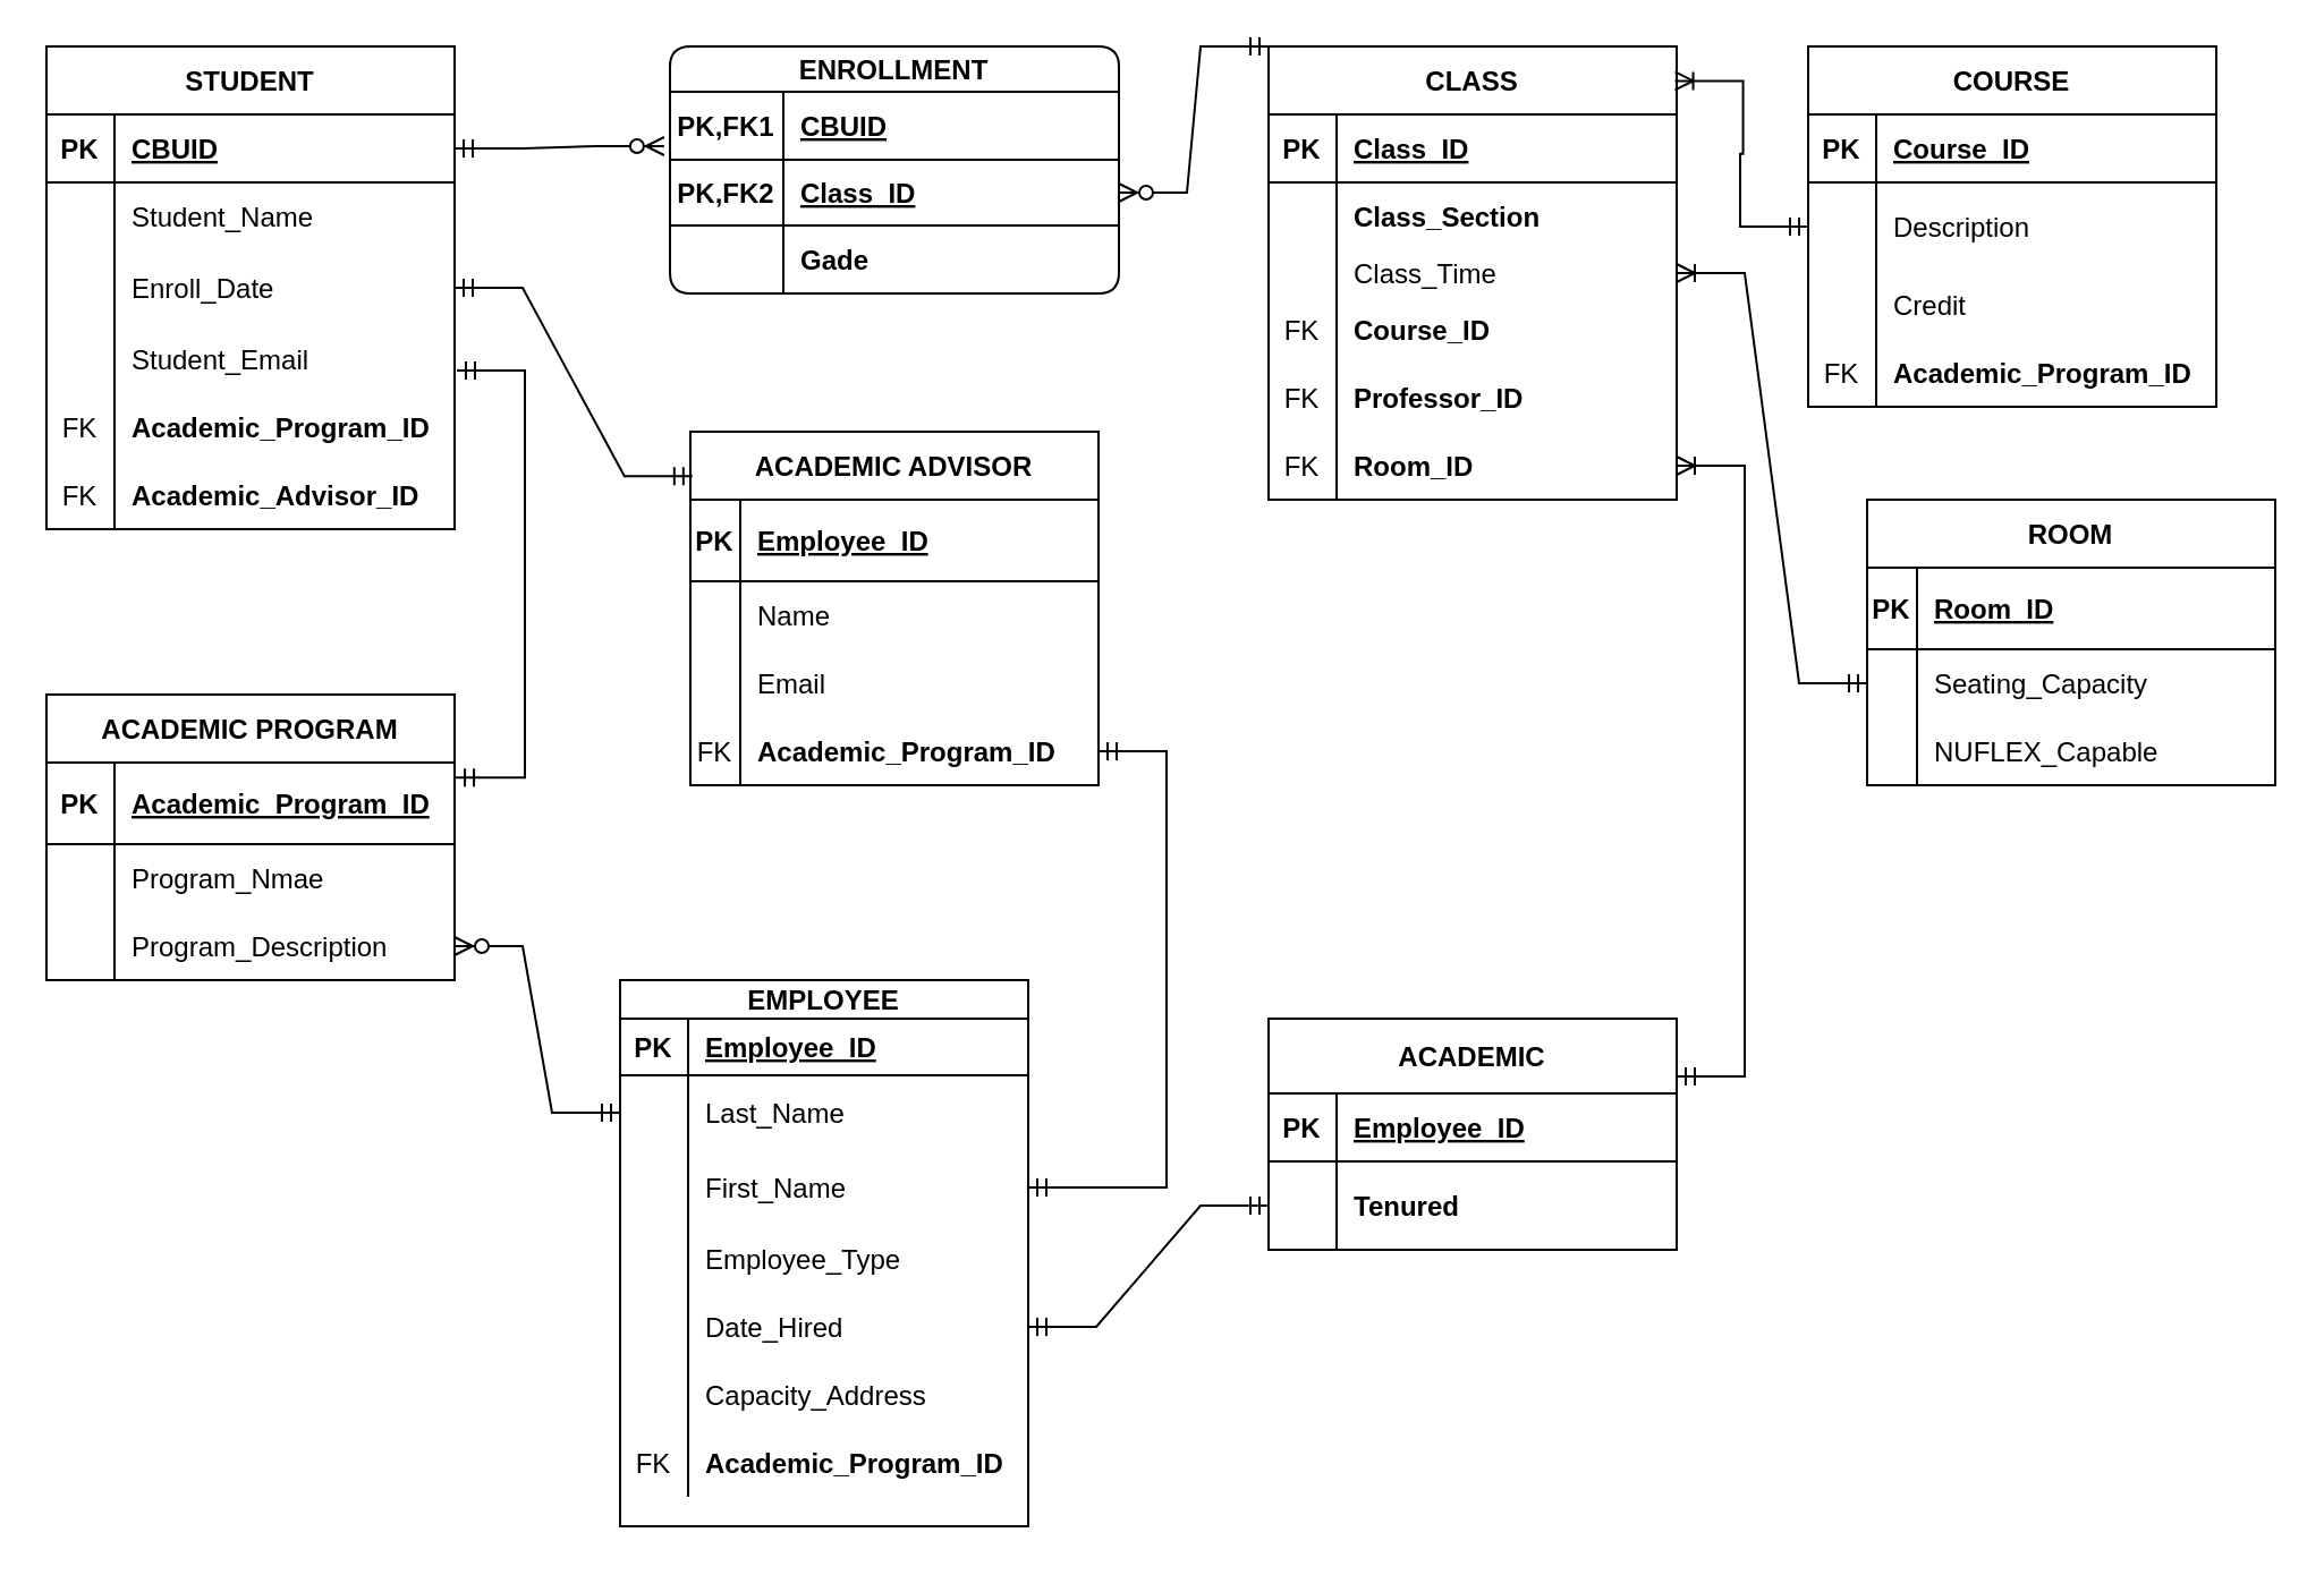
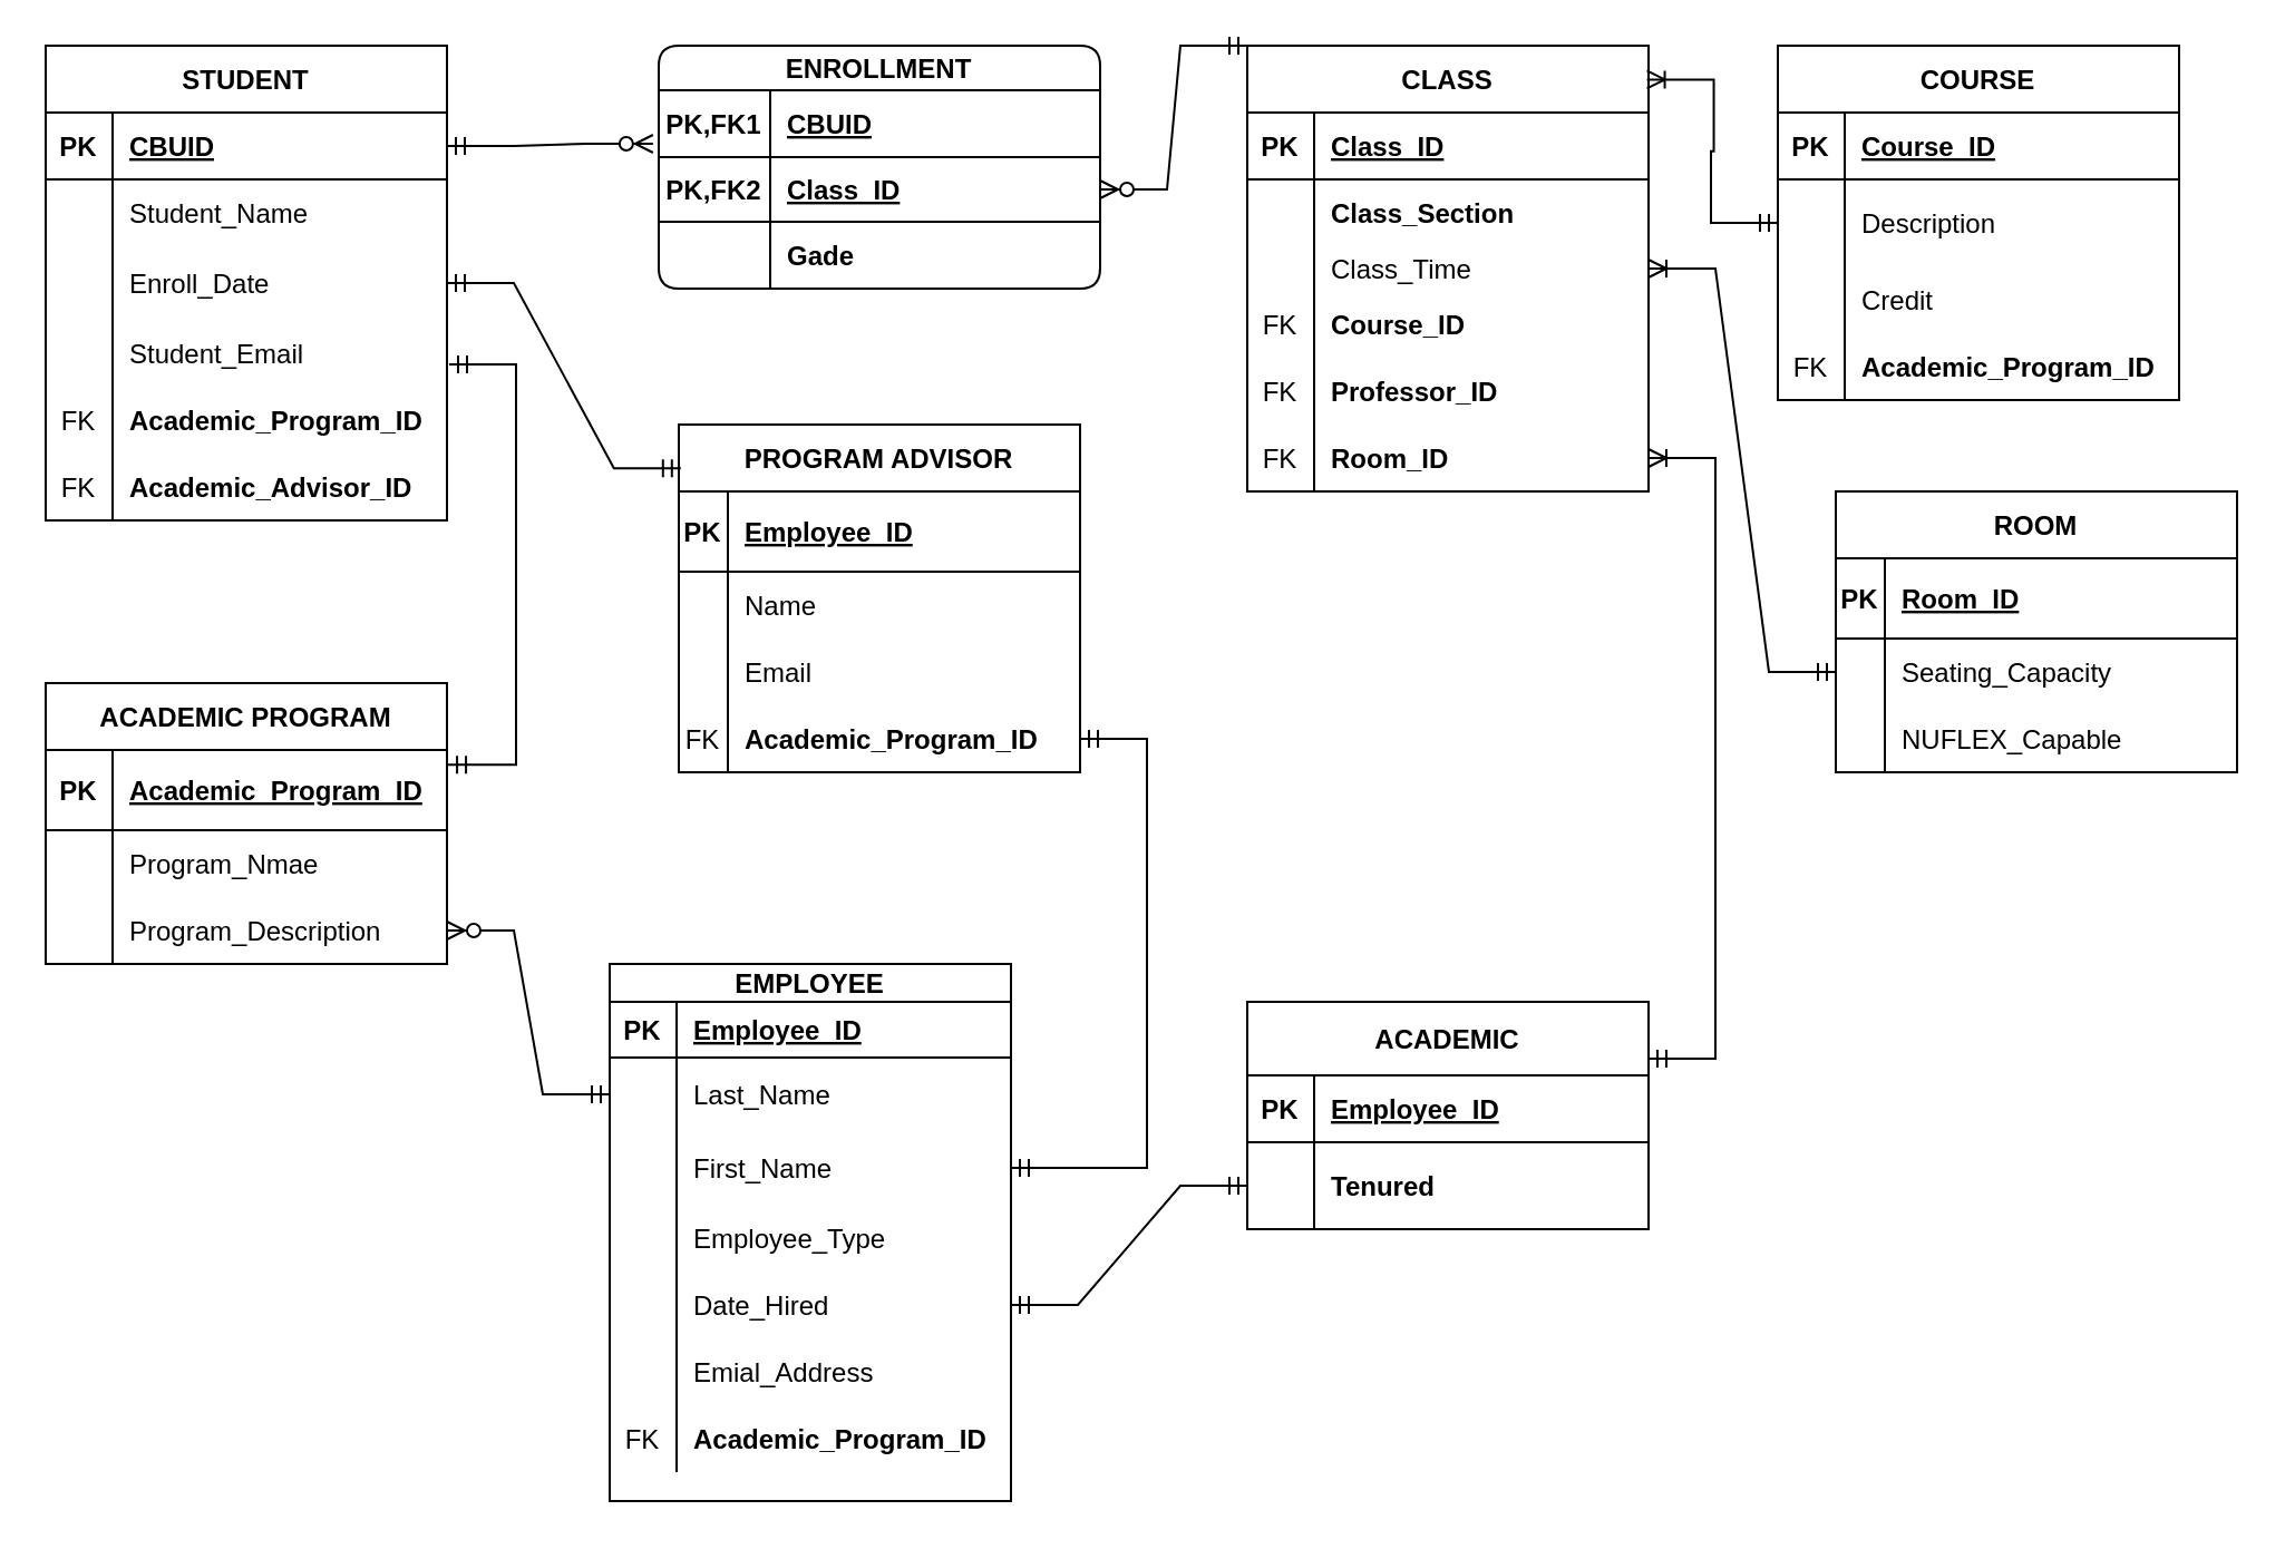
- <mxCell id="70" value="ACADEMIC ADVISOR" style="shape=table;startSize=30;container=1;collapsible=1;childLayout=tableLayout;fixedRows=1;rowLines=0;fontStyle=1;align=center;resizeLast=1;shadow=0;strokeColor=default;fontFamily=Helvetica;fontSize=12;fontColor=default;fillColor=default;" vertex="1" parent="1"><mxGeometry x="304" y="190" width="180" height="156" as="geometry" /></mxCell>
+ <mxCell id="70" value="PROGRAM ADVISOR" style="shape=table;startSize=30;container=1;collapsible=1;childLayout=tableLayout;fixedRows=1;rowLines=0;fontStyle=1;align=center;resizeLast=1;shadow=0;strokeColor=default;fontFamily=Helvetica;fontSize=12;fontColor=default;fillColor=default;" vertex="1" parent="1"><mxGeometry x="304" y="190" width="180" height="156" as="geometry" /></mxCell>
- <mxCell id="121" value="Capacity_Address" style="shape=partialRectangle;connectable=0;fillColor=none;top=0;left=0;bottom=0;right=0;align=left;spacingLeft=6;overflow=hidden;fontStyle=0" vertex="1" parent="119"><mxGeometry x="30" width="150" height="30" as="geometry"><mxRectangle width="150" height="30" as="alternateBounds" /></mxGeometry></mxCell>
+ <mxCell id="121" value="Emial_Address" style="shape=partialRectangle;connectable=0;fillColor=none;top=0;left=0;bottom=0;right=0;align=left;spacingLeft=6;overflow=hidden;fontStyle=0" vertex="1" parent="119"><mxGeometry x="30" width="150" height="30" as="geometry"><mxRectangle width="150" height="30" as="alternateBounds" /></mxGeometry></mxCell>
